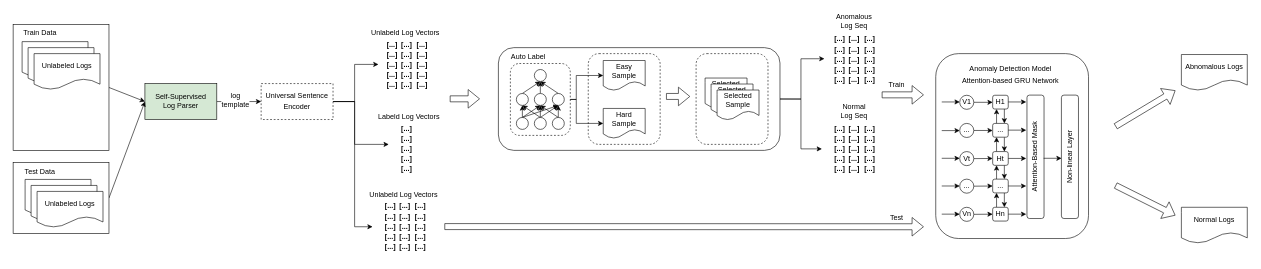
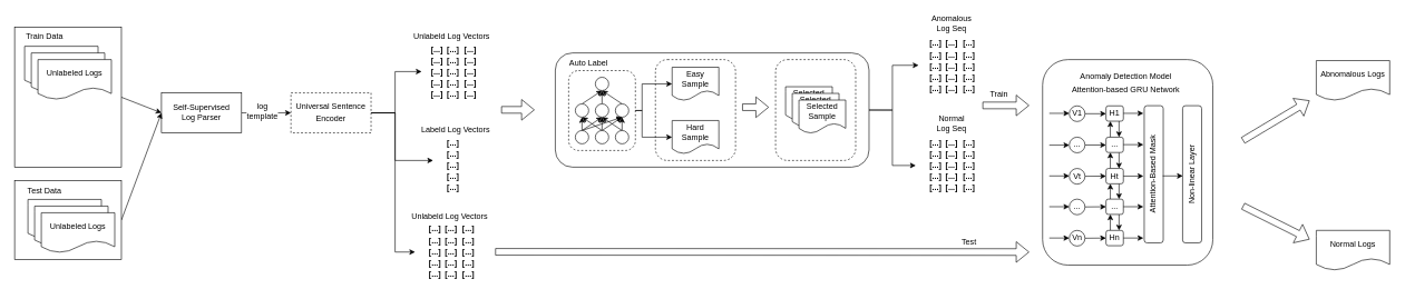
- <mxCell id="7" value="Self-Supervised&lt;br&gt;Log Parser" style="rounded=0;whiteSpace=wrap;html=1;fillColor=#d5e8d4;" vertex="1" parent="1"><mxGeometry x="240" y="139" width="120" height="60" as="geometry" /></mxCell>
+ <mxCell id="7" value="Self-Supervised&lt;br&gt;Log Parser" style="rounded=0;whiteSpace=wrap;html=1;" vertex="1" parent="1"><mxGeometry x="240" y="139" width="120" height="60" as="geometry" /></mxCell>
- <mxCell id="182" value="Test" style="text;html=1;strokeColor=none;fillColor=none;align=center;verticalAlign=middle;whiteSpace=wrap;rounded=0;fontSize=12;" vertex="1" parent="1"><mxGeometry x="1465" y="349" width="60" height="30" as="geometry" /></mxCell>
+ <mxCell id="182" value="Test" style="text;html=1;strokeColor=none;fillColor=none;align=center;verticalAlign=middle;whiteSpace=wrap;rounded=0;fontSize=12;" vertex="1" parent="1"><mxGeometry x="1420" y="349" width="60" height="30" as="geometry" /></mxCell>
